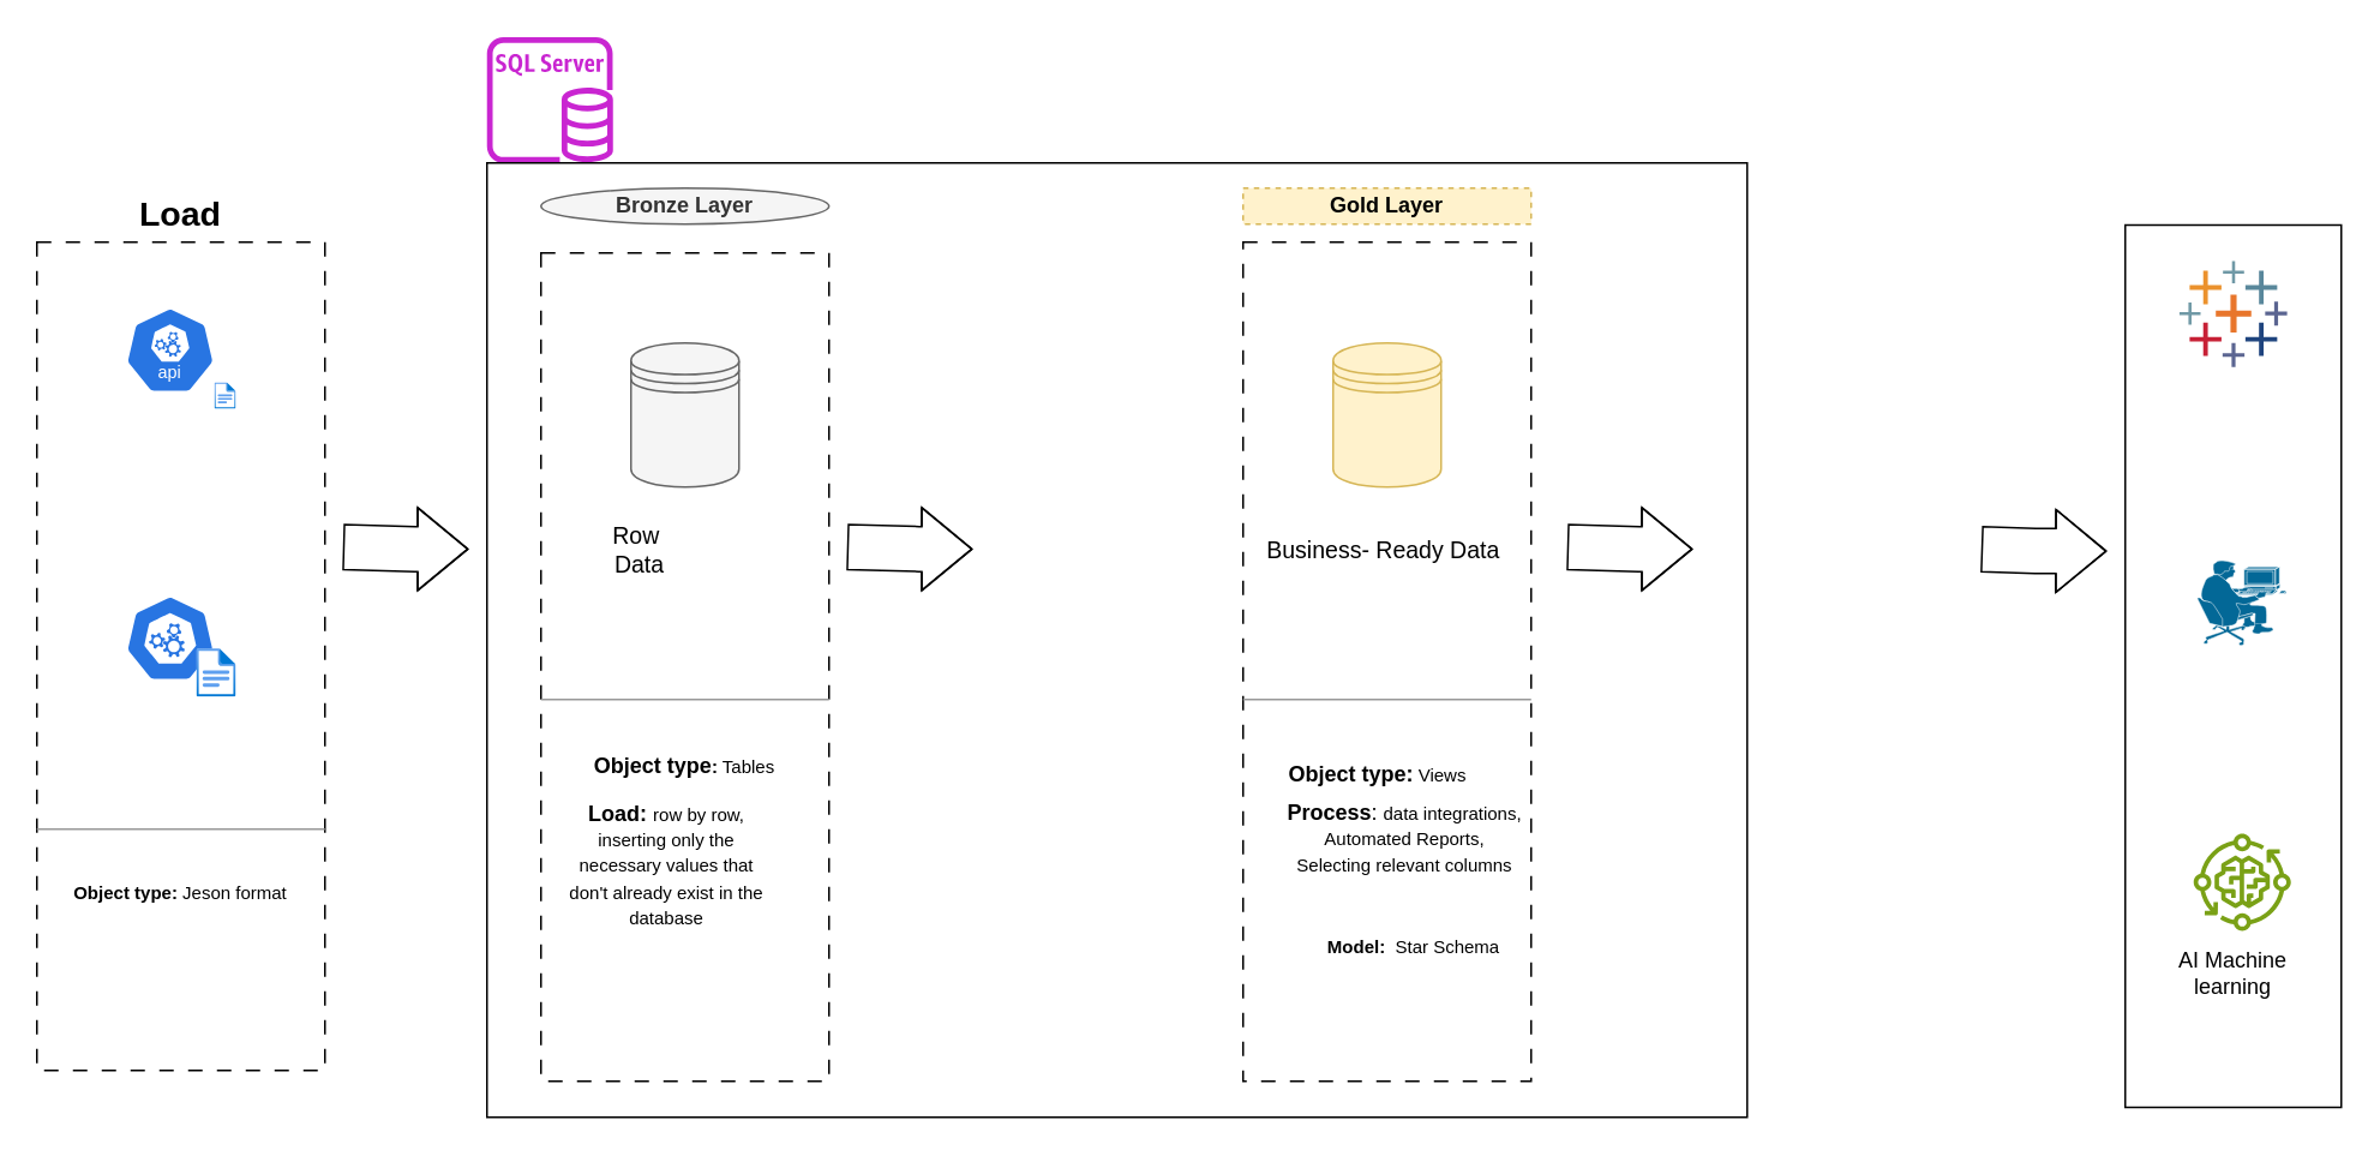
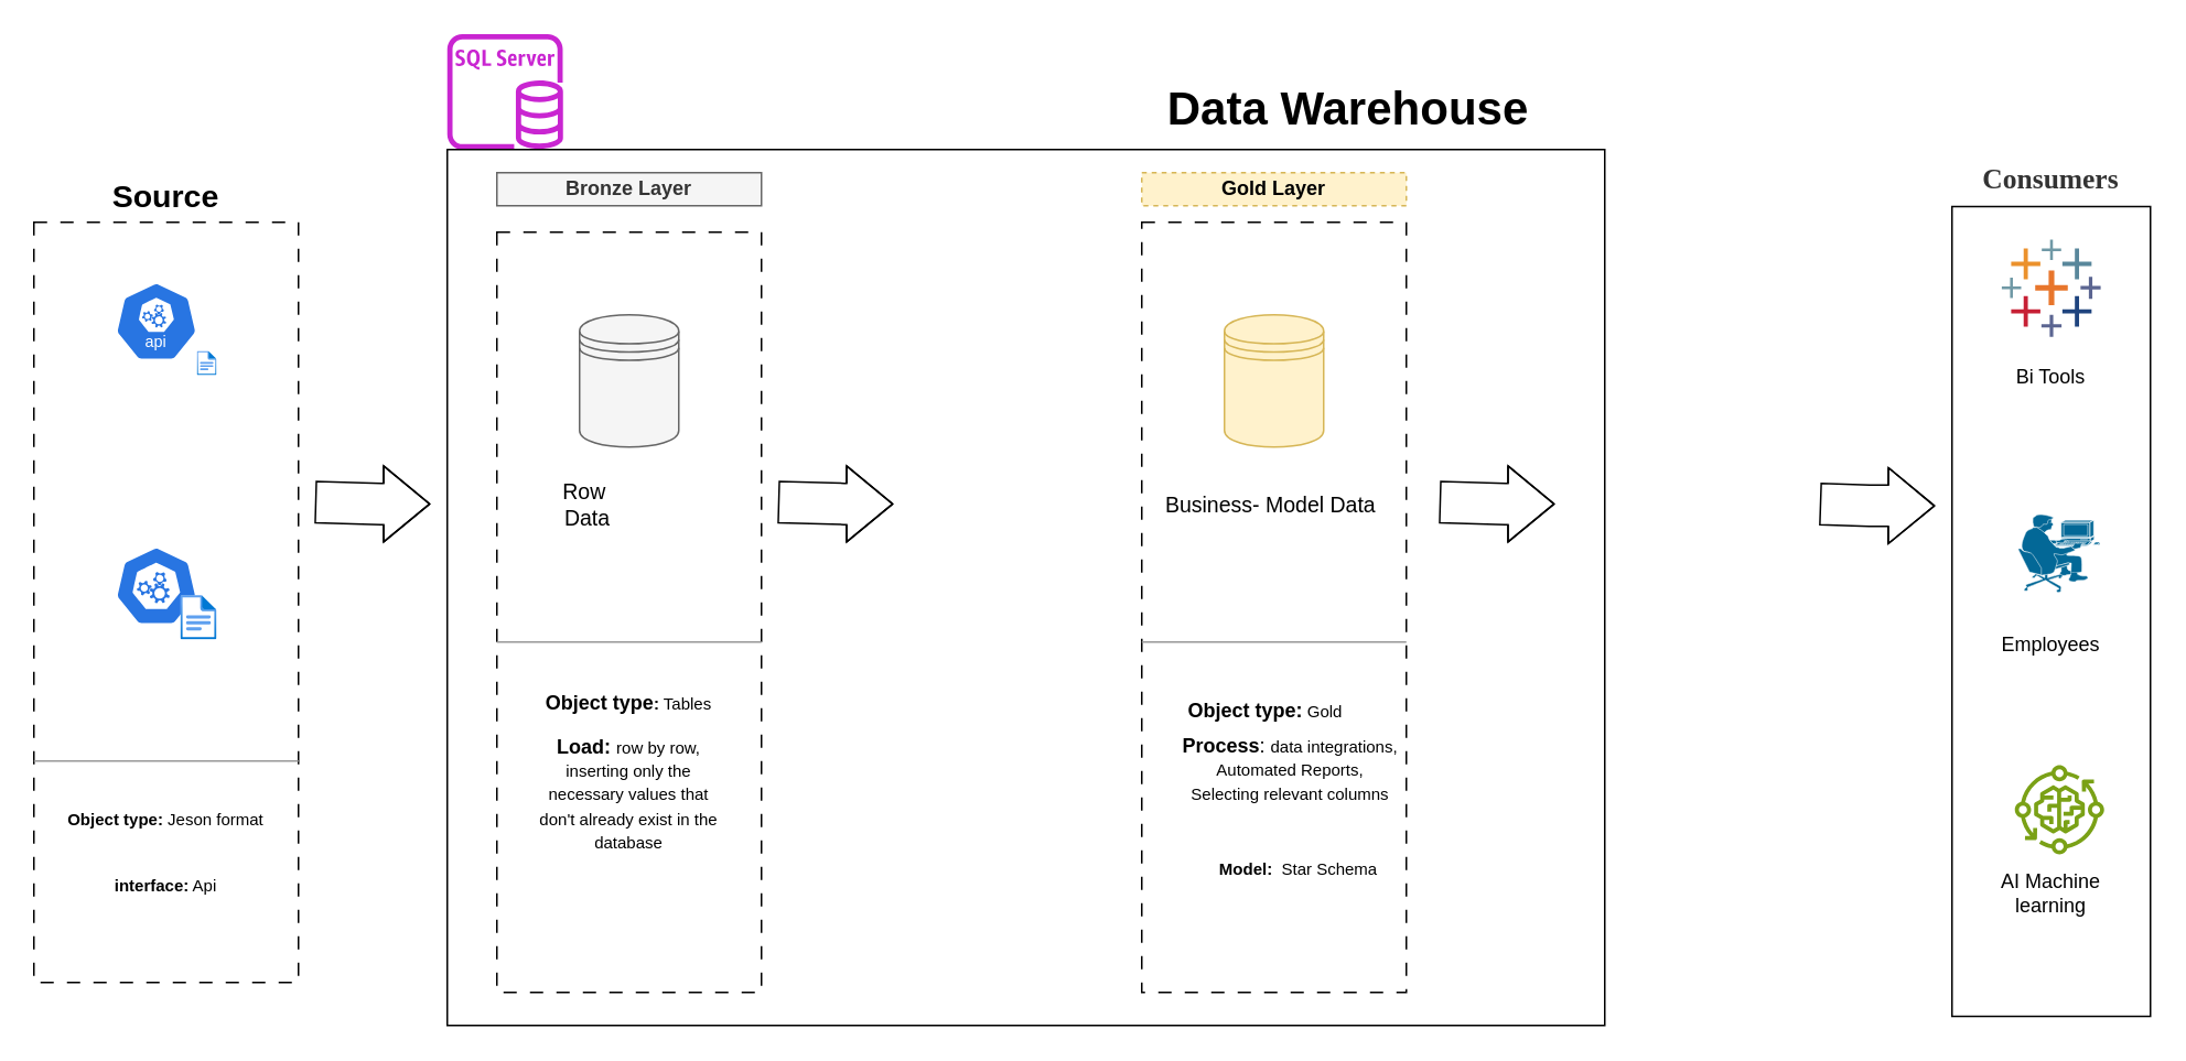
+ <mxCell id="37" value="&lt;font style=&quot;font-size: 28px;&quot;&gt;&lt;b&gt;Data Warehouse&lt;/b&gt;&lt;/font&gt;" style="text;html=1;align=center;verticalAlign=middle;whiteSpace=wrap;rounded=0;" parent="1" vertex="1"><mxGeometry x="660" y="50" width="310" height="30" as="geometry" /></mxCell>
+ <mxCell id="29" value="&lt;span style=&quot;color: rgb(51, 51, 51); font-family: Assistant; text-align: start; background-color: rgb(255, 255, 255);&quot;&gt;&lt;font&gt;Consumers&lt;/font&gt;&lt;/span&gt;" style="text;html=1;align=center;verticalAlign=middle;whiteSpace=wrap;rounded=0;fontSize=17;fontStyle=1" parent="1" vertex="1"><mxGeometry x="1185" y="93.5" width="110" height="30" as="geometry" /></mxCell>
- <mxCell id="12" value="&lt;b&gt;Bronze Layer&lt;/b&gt;" style="ellipse;whiteSpace=wrap;html=1;fillColor=#f5f5f5;fontColor=#333333;strokeColor=#666666;" parent="1" vertex="1"><mxGeometry x="300" y="104" width="160" height="20" as="geometry" /></mxCell>
+ <mxCell id="12" value="&lt;b&gt;Bronze Layer&lt;/b&gt;" style="rounded=0;whiteSpace=wrap;html=1;fillColor=#f5f5f5;fontColor=#333333;strokeColor=#666666;" parent="1" vertex="1"><mxGeometry x="300" y="104" width="160" height="20" as="geometry" /></mxCell>
- <mxCell id="3" value="&lt;font style=&quot;font-size: 19px;&quot;&gt;&lt;b&gt;Load&lt;/b&gt;&lt;/font&gt;" style="text;html=1;align=center;verticalAlign=middle;whiteSpace=wrap;rounded=0;sketch=1;curveFitting=1;jiggle=2;" parent="1" vertex="1"><mxGeometry x="35" y="104" width="130" height="30" as="geometry" /></mxCell>
+ <mxCell id="3" value="&lt;font style=&quot;font-size: 19px;&quot;&gt;&lt;b&gt;Source&lt;/b&gt;&lt;/font&gt;" style="text;html=1;align=center;verticalAlign=middle;whiteSpace=wrap;rounded=0;sketch=1;curveFitting=1;jiggle=2;" parent="1" vertex="1"><mxGeometry x="35" y="104" width="130" height="30" as="geometry" /></mxCell>
+ <mxCell id="31" value="Bi Tools" style="text;html=1;align=center;verticalAlign=middle;whiteSpace=wrap;rounded=0;" parent="1" vertex="1"><mxGeometry x="1190" y="212.5" width="100" height="30" as="geometry" /></mxCell>
- <mxCell id="39" value="Business- Ready Data&amp;nbsp;" style="text;html=1;align=center;verticalAlign=middle;whiteSpace=wrap;rounded=0;fontSize=13;" vertex="1" parent="1"><mxGeometry x="690" y="290" width="160" height="30" as="geometry" /></mxCell>
+ <mxCell id="39" value="Business- Model Data&amp;nbsp;" style="text;html=1;align=center;verticalAlign=middle;whiteSpace=wrap;rounded=0;fontSize=13;" vertex="1" parent="1"><mxGeometry x="690" y="290" width="160" height="30" as="geometry" /></mxCell>
+ <mxCell id="33" value="Employees" style="text;html=1;align=center;verticalAlign=middle;whiteSpace=wrap;rounded=0;" parent="1" vertex="1"><mxGeometry x="1190" y="374.5" width="100" height="30" as="geometry" /></mxCell>
- <mxCell id="22" value="&lt;b style=&quot;&quot;&gt;&lt;font&gt;Obje&lt;font style=&quot;&quot;&gt;ct type&lt;/font&gt;:&lt;/font&gt;&lt;/b&gt;&lt;span style=&quot;font-size: 10px;&quot;&gt; Views&lt;/span&gt;" style="text;html=1;align=center;verticalAlign=middle;whiteSpace=wrap;rounded=0;" parent="1" vertex="1"><mxGeometry x="685" y="410" width="160" height="40" as="geometry" /></mxCell>
+ <mxCell id="22" value="&lt;b style=&quot;&quot;&gt;&lt;font&gt;Obje&lt;font style=&quot;&quot;&gt;ct type&lt;/font&gt;:&lt;/font&gt;&lt;/b&gt;&lt;span style=&quot;font-size: 10px;&quot;&gt; Gold&lt;/span&gt;" style="text;html=1;align=center;verticalAlign=middle;whiteSpace=wrap;rounded=0;" parent="1" vertex="1"><mxGeometry x="685" y="410" width="160" height="40" as="geometry" /></mxCell>
- <mxCell id="17" value="&lt;b&gt;Load:&amp;nbsp;&lt;/b&gt;&lt;font style=&quot;font-size: 10px;&quot;&gt;row by row, inserting only the necessary values that don't already exist in the database&lt;/font&gt;" style="text;html=1;align=center;verticalAlign=middle;whiteSpace=wrap;rounded=0;" parent="1" vertex="1"><mxGeometry x="315" y="450" width="110" height="60" as="geometry" /></mxCell>
+ <mxCell id="17" value="&lt;b&gt;Load:&amp;nbsp;&lt;/b&gt;&lt;font style=&quot;font-size: 10px;&quot;&gt;row by row, inserting only the necessary values that don't already exist in the database&lt;/font&gt;" style="text;html=1;align=center;verticalAlign=middle;whiteSpace=wrap;rounded=0;" parent="1" vertex="1"><mxGeometry x="325" y="450" width="110" height="60" as="geometry" /></mxCell>
+ <mxCell id="10" value="&lt;span style=&quot;font-size: 10px;&quot;&gt;&lt;b&gt;interface:&lt;/b&gt; Api&lt;/span&gt;" style="text;html=1;align=center;verticalAlign=middle;whiteSpace=wrap;rounded=0;" parent="1" vertex="1"><mxGeometry x="20" y="520" width="160" height="30" as="geometry" /></mxCell>
